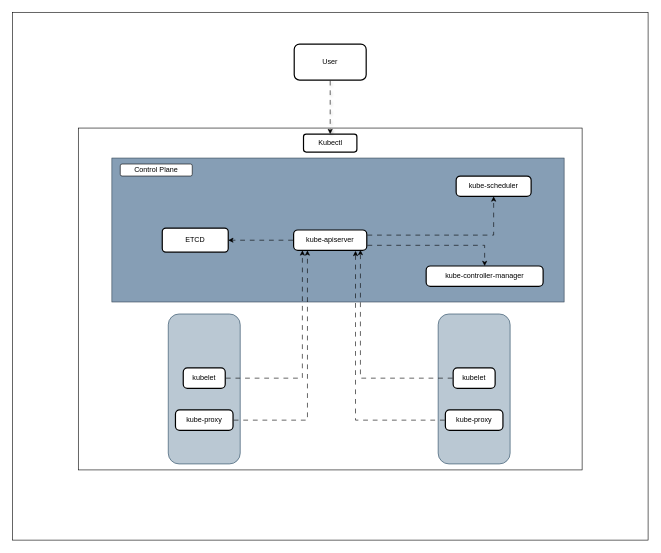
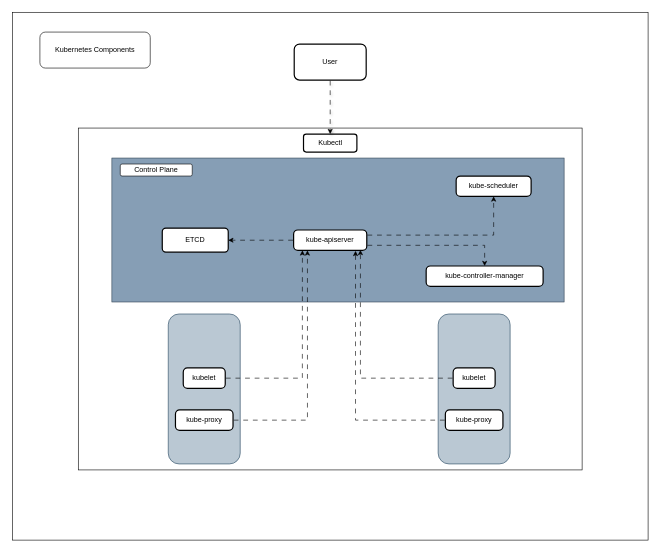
+ <mxCell id="26" value="Kubernetes Components" style="rounded=1;whiteSpace=wrap;html=1;fillColor=none;" vertex="1" parent="1"><mxGeometry x="66" y="53" width="184" height="60" as="geometry" /></mxCell>
